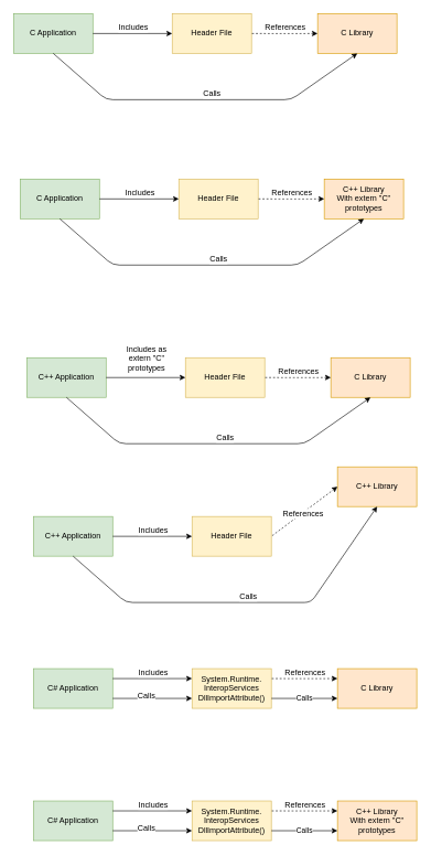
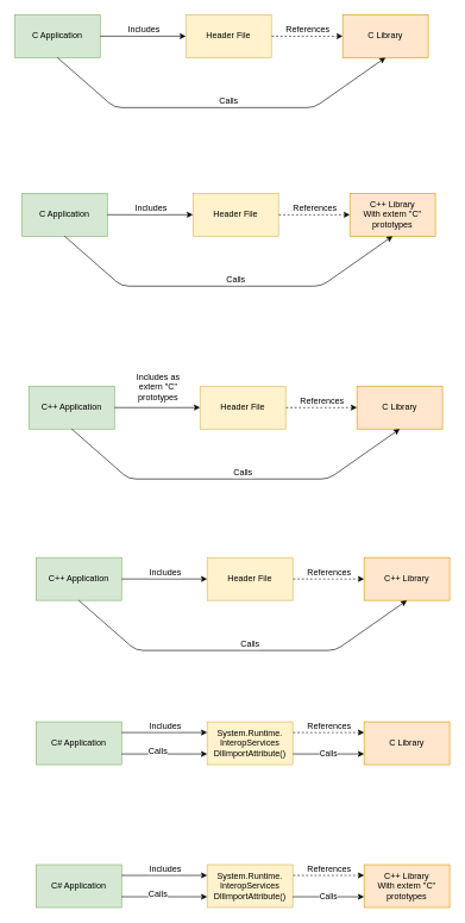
- <mxCell id="31" value="C++ Library" style="rounded=0;whiteSpace=wrap;html=1;fillColor=#ffe6cc;strokeColor=#d79b00;" parent="1" vertex="1"><mxGeometry x="510" y="705" width="120" height="60" as="geometry" /></mxCell>
+ <mxCell id="31" value="C++ Library" style="rounded=0;whiteSpace=wrap;html=1;fillColor=#ffe6cc;strokeColor=#d79b00;" parent="1" vertex="1"><mxGeometry x="510" y="780" width="120" height="60" as="geometry" /></mxCell>
